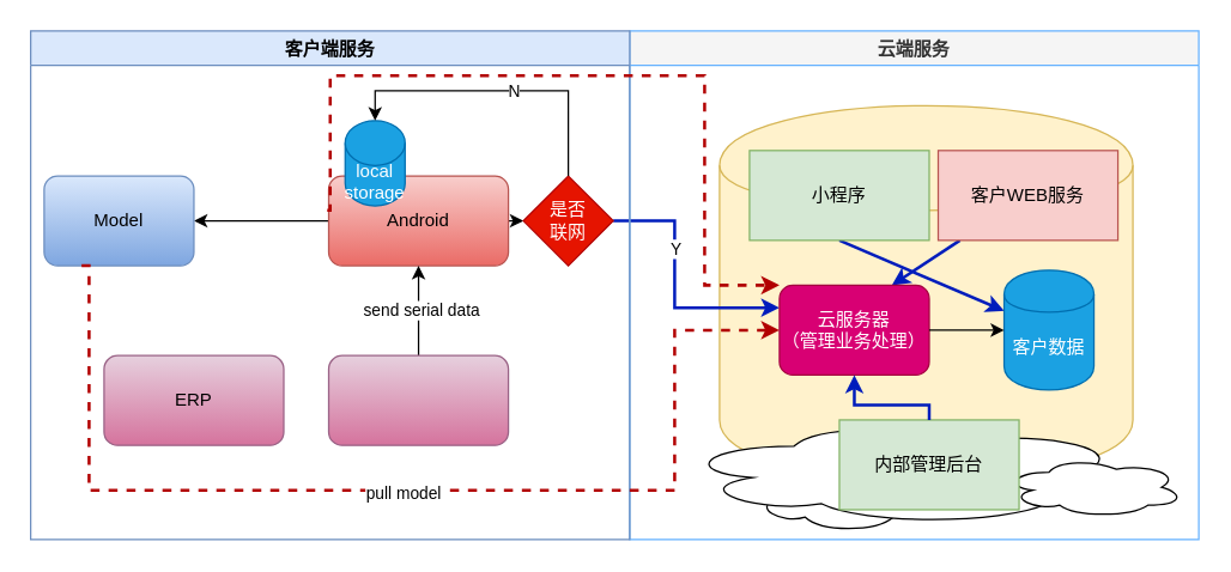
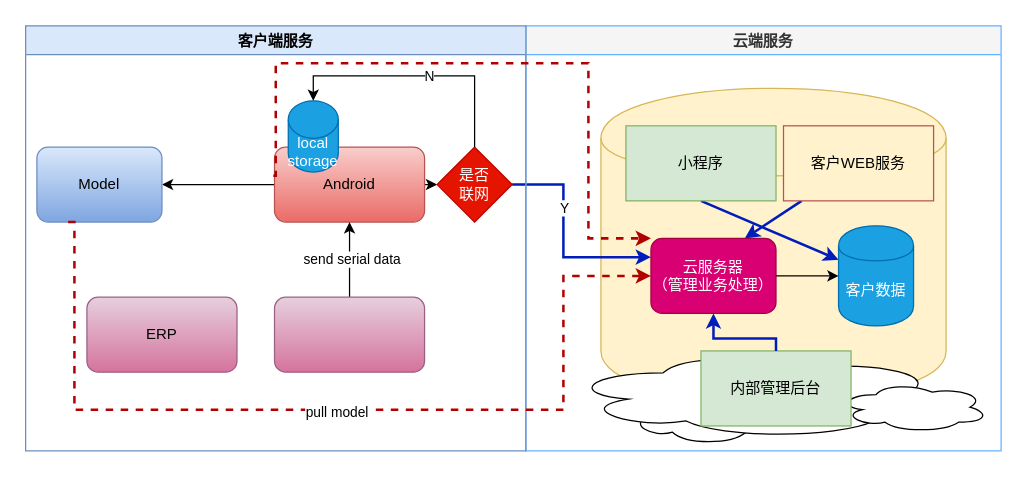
- <mxCell id="16" value="客户WEB服务" style="rounded=0;whiteSpace=wrap;html=1;fillColor=#f8cecc;strokeColor=#b85450;" vertex="1" parent="1"><mxGeometry x="626" y="100" width="120" height="60" as="geometry" /></mxCell>
+ <mxCell id="16" value="客户WEB服务" style="rounded=0;whiteSpace=wrap;html=1;fillColor=#fff2cc;strokeColor=#b85450;" vertex="1" parent="1"><mxGeometry x="626" y="100" width="120" height="60" as="geometry" /></mxCell>
